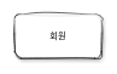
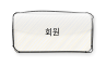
- <mxCell id="2" value="회원" style="rounded=1;whiteSpace=wrap;html=1;strokeWidth=1;perimeterSpacing=0;glass=1;shadow=1;sketch=1;curveFitting=1;jiggle=2;" vertex="1" parent="1"><mxGeometry x="20" y="20" width="120" height="60" as="geometry" /></mxCell>
+ <mxCell id="2" value="회원" style="rounded=1;whiteSpace=wrap;html=1;strokeWidth=1;perimeterSpacing=0;glass=1;shadow=1;sketch=1;curveFitting=1;jiggle=2;fillColor=#fff2cc;" vertex="1" parent="1"><mxGeometry x="20" y="20" width="120" height="60" as="geometry" /></mxCell>
